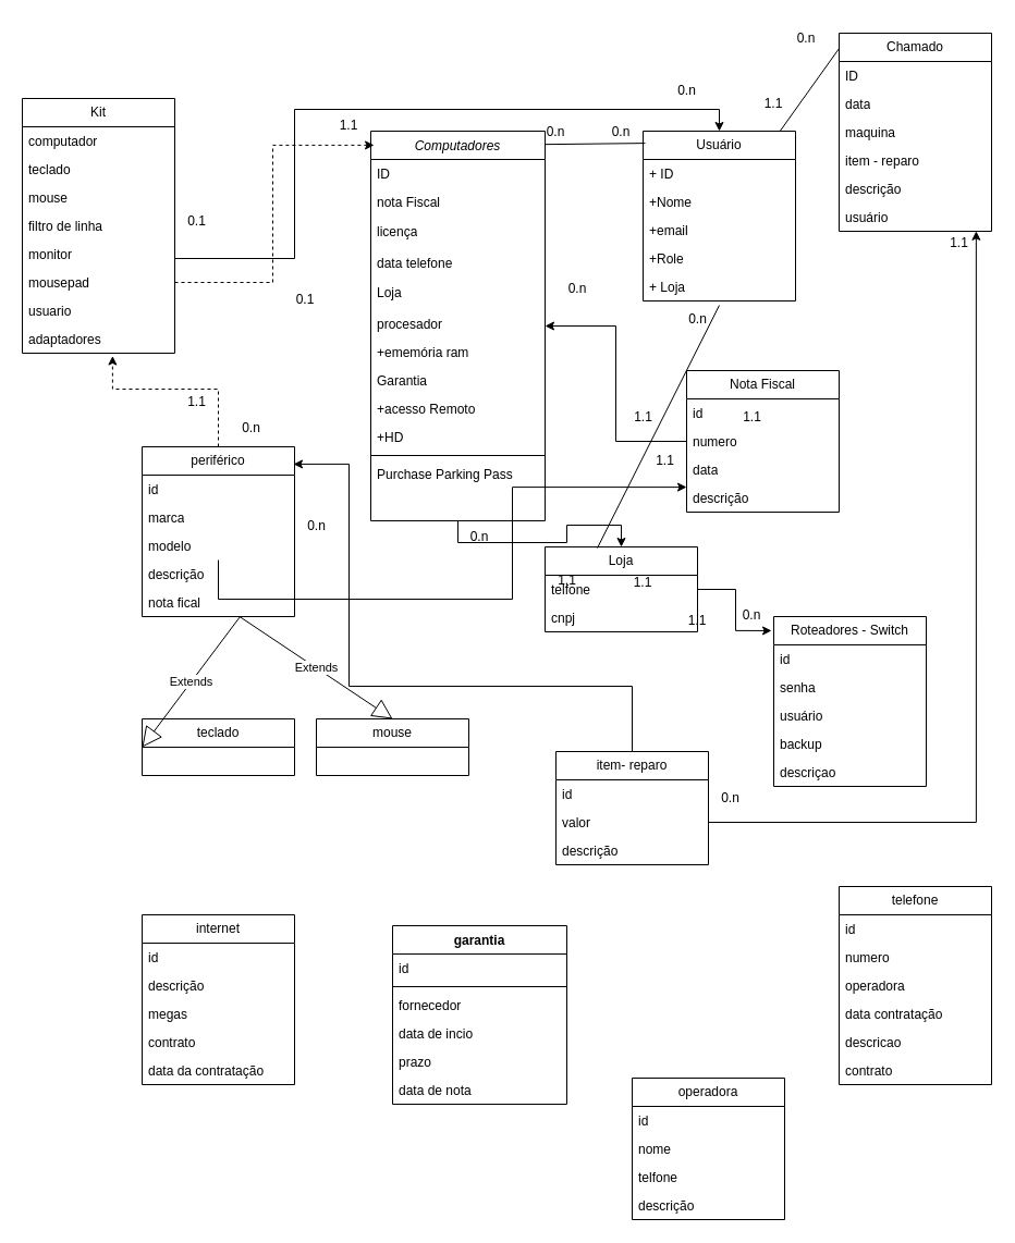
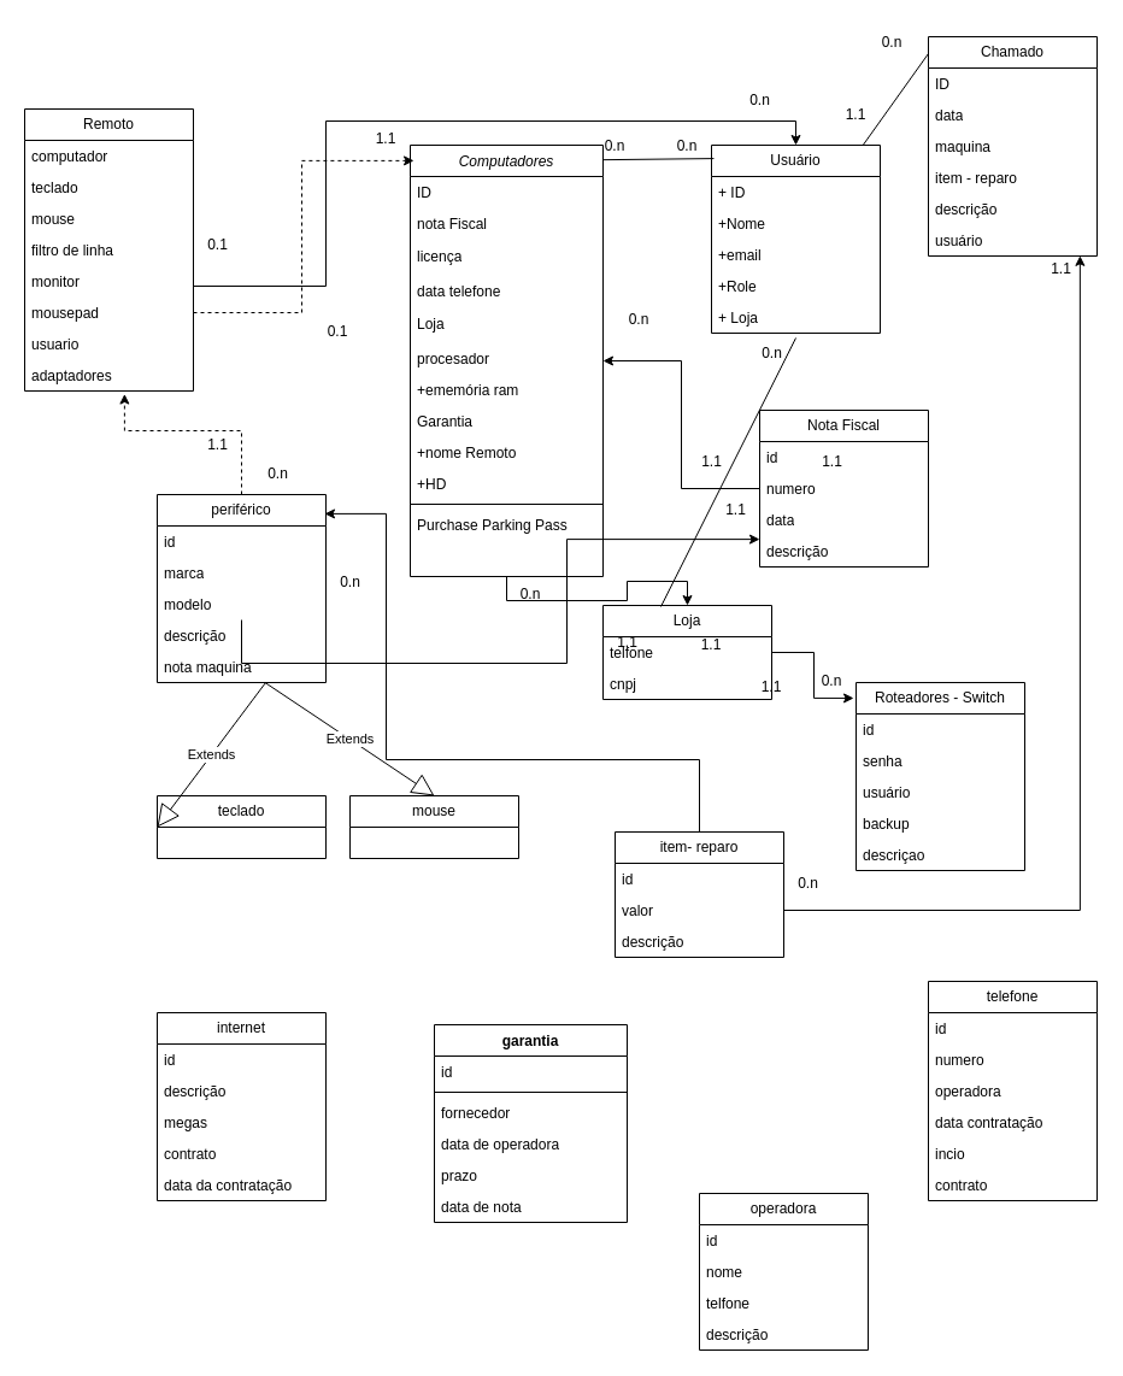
- <mxCell id="36" value="Kit" style="swimlane;fontStyle=0;childLayout=stackLayout;horizontal=1;startSize=26;fillColor=none;horizontalStack=0;resizeParent=1;resizeParentMax=0;resizeLast=0;collapsible=1;marginBottom=0;whiteSpace=wrap;html=1;" vertex="1" parent="1"><mxGeometry x="20" y="90" width="140" height="234" as="geometry" /></mxCell>
+ <mxCell id="36" value="Remoto" style="swimlane;fontStyle=0;childLayout=stackLayout;horizontal=1;startSize=26;fillColor=none;horizontalStack=0;resizeParent=1;resizeParentMax=0;resizeLast=0;collapsible=1;marginBottom=0;whiteSpace=wrap;html=1;" vertex="1" parent="1"><mxGeometry x="20" y="90" width="140" height="234" as="geometry" /></mxCell>
- <mxCell id="12" value="+acesso Remoto&lt;br&gt;" style="text;strokeColor=none;fillColor=none;align=left;verticalAlign=top;spacingLeft=4;spacingRight=4;overflow=hidden;rotatable=0;points=[[0,0.5],[1,0.5]];portConstraint=eastwest;whiteSpace=wrap;html=1;" vertex="1" parent="3"><mxGeometry y="242" width="160" height="26" as="geometry" /></mxCell>
+ <mxCell id="12" value="+nome Remoto&lt;br&gt;" style="text;strokeColor=none;fillColor=none;align=left;verticalAlign=top;spacingLeft=4;spacingRight=4;overflow=hidden;rotatable=0;points=[[0,0.5],[1,0.5]];portConstraint=eastwest;whiteSpace=wrap;html=1;" vertex="1" parent="3"><mxGeometry y="242" width="160" height="26" as="geometry" /></mxCell>
- <mxCell id="57" value="nota fical&lt;br&gt;" style="text;strokeColor=none;fillColor=none;align=left;verticalAlign=top;spacingLeft=4;spacingRight=4;overflow=hidden;rotatable=0;points=[[0,0.5],[1,0.5]];portConstraint=eastwest;whiteSpace=wrap;html=1;" vertex="1" parent="52"><mxGeometry y="130" width="140" height="26" as="geometry" /></mxCell>
+ <mxCell id="57" value="nota maquina&lt;br&gt;" style="text;strokeColor=none;fillColor=none;align=left;verticalAlign=top;spacingLeft=4;spacingRight=4;overflow=hidden;rotatable=0;points=[[0,0.5],[1,0.5]];portConstraint=eastwest;whiteSpace=wrap;html=1;" vertex="1" parent="52"><mxGeometry y="130" width="140" height="26" as="geometry" /></mxCell>
- <mxCell id="111" value="data de incio" style="text;strokeColor=none;fillColor=none;align=left;verticalAlign=top;spacingLeft=4;spacingRight=4;overflow=hidden;rotatable=0;points=[[0,0.5],[1,0.5]];portConstraint=eastwest;whiteSpace=wrap;html=1;" vertex="1" parent="107"><mxGeometry y="86" width="160" height="26" as="geometry" /></mxCell>
+ <mxCell id="111" value="data de operadora" style="text;strokeColor=none;fillColor=none;align=left;verticalAlign=top;spacingLeft=4;spacingRight=4;overflow=hidden;rotatable=0;points=[[0,0.5],[1,0.5]];portConstraint=eastwest;whiteSpace=wrap;html=1;" vertex="1" parent="107"><mxGeometry y="86" width="160" height="26" as="geometry" /></mxCell>
- <mxCell id="105" value="descricao&lt;br&gt;" style="text;strokeColor=none;fillColor=none;align=left;verticalAlign=top;spacingLeft=4;spacingRight=4;overflow=hidden;rotatable=0;points=[[0,0.5],[1,0.5]];portConstraint=eastwest;whiteSpace=wrap;html=1;" vertex="1" parent="100"><mxGeometry y="130" width="140" height="26" as="geometry" /></mxCell>
+ <mxCell id="105" value="incio&lt;br&gt;" style="text;strokeColor=none;fillColor=none;align=left;verticalAlign=top;spacingLeft=4;spacingRight=4;overflow=hidden;rotatable=0;points=[[0,0.5],[1,0.5]];portConstraint=eastwest;whiteSpace=wrap;html=1;" vertex="1" parent="100"><mxGeometry y="130" width="140" height="26" as="geometry" /></mxCell>
